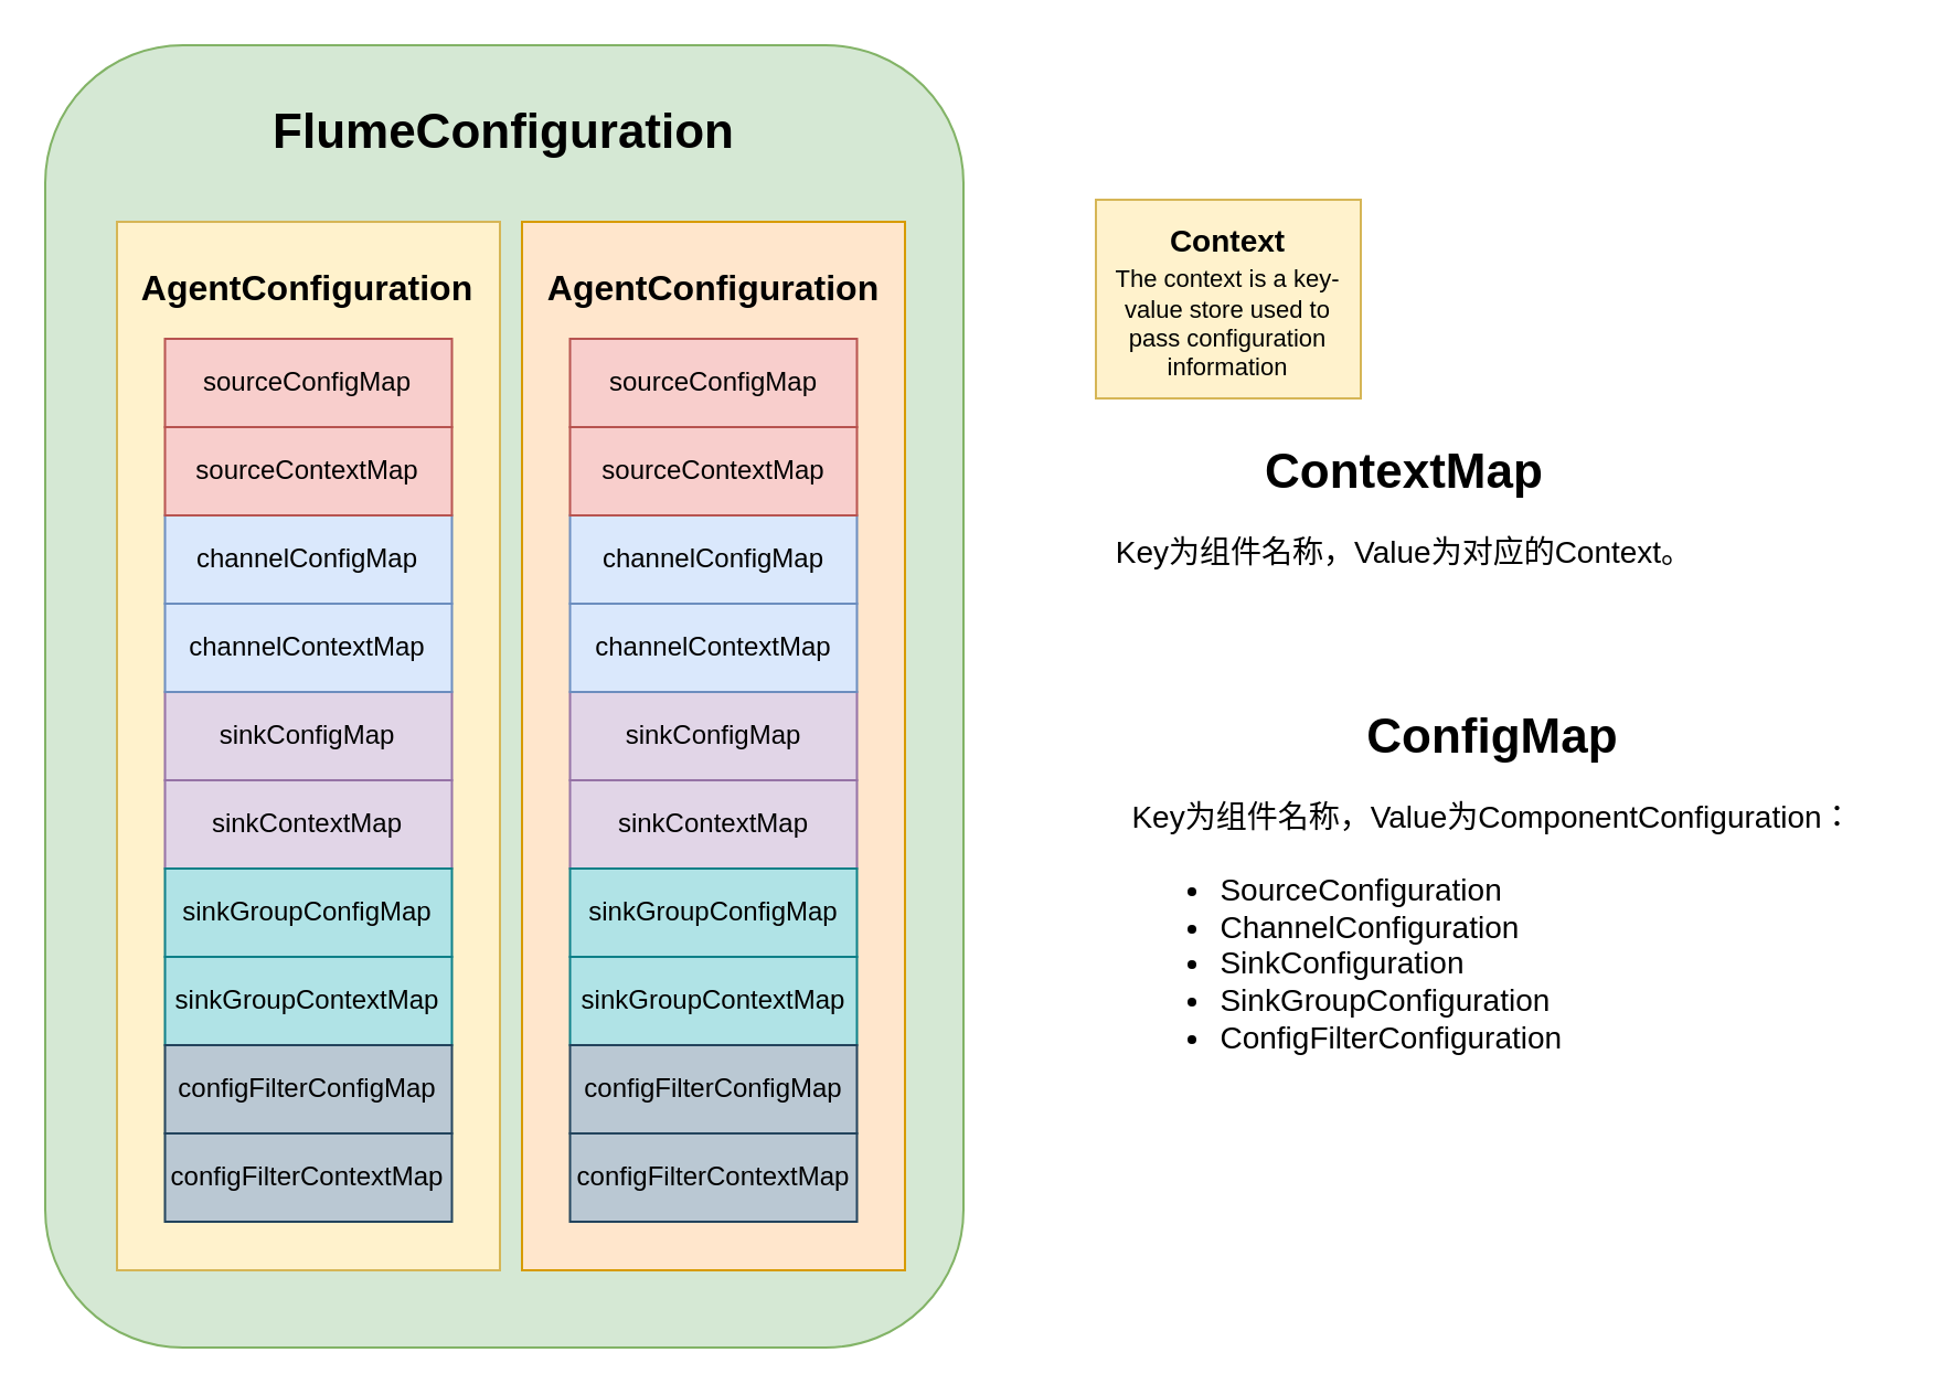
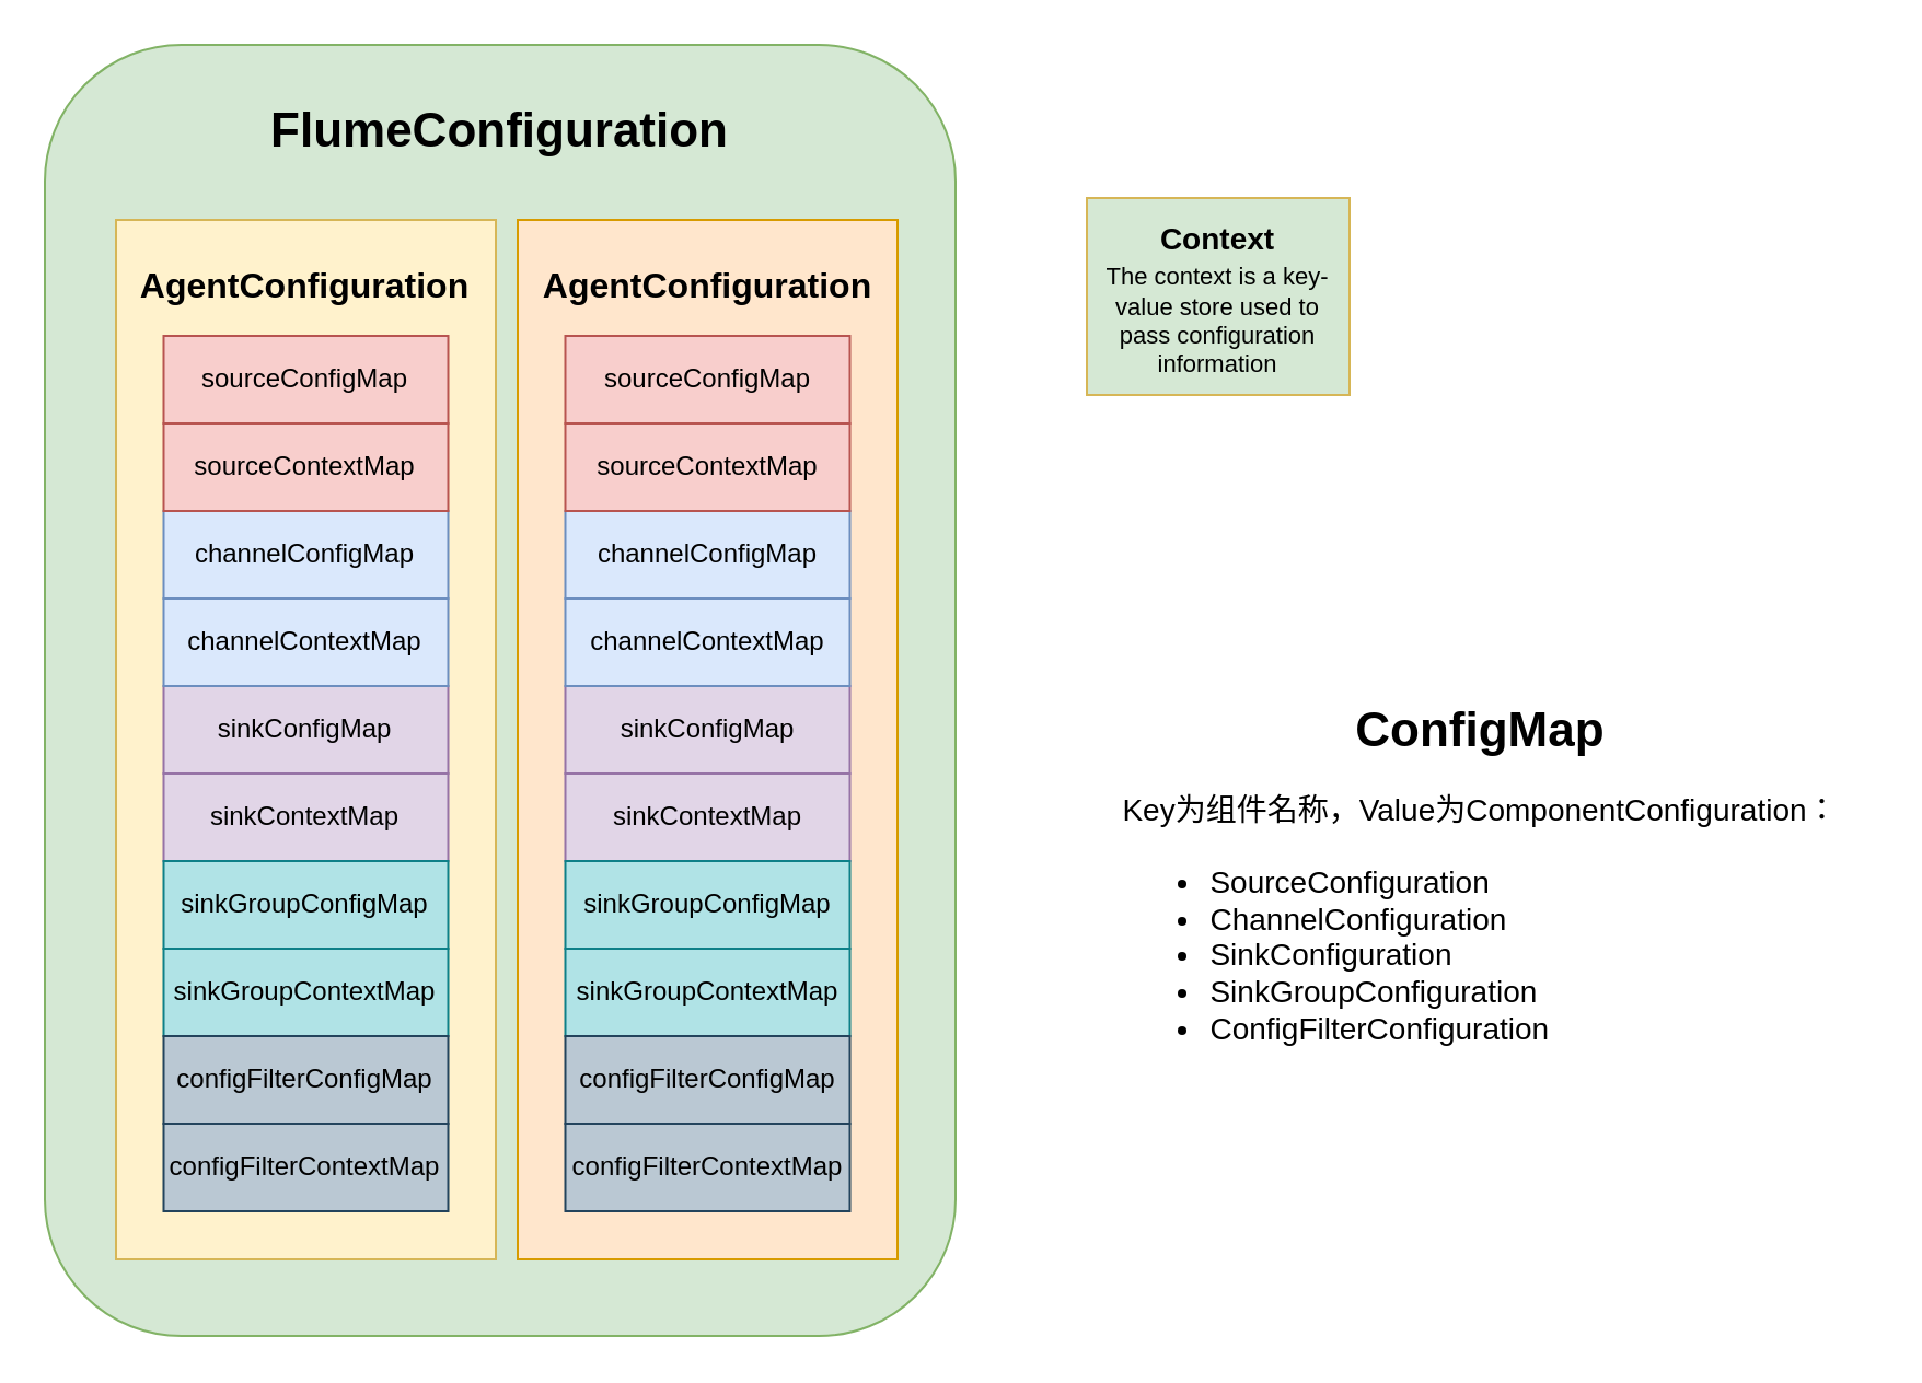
- <mxCell id="4" value="&lt;b&gt;&lt;font style=&quot;font-size: 14px ; line-height: 160%&quot;&gt;Context&lt;/font&gt;&lt;/b&gt;&lt;br&gt;The context is a key-value store used to pass configuration information" style="rounded=0;whiteSpace=wrap;html=1;fontSize=11;fillColor=#fff2cc;strokeColor=#d6b656;align=center;" vertex="1" parent="1"><mxGeometry x="496" y="90" width="120" height="90" as="geometry" /></mxCell>
+ <mxCell id="4" value="&lt;b&gt;&lt;font style=&quot;font-size: 14px ; line-height: 160%&quot;&gt;Context&lt;/font&gt;&lt;/b&gt;&lt;br&gt;The context is a key-value store used to pass configuration information" style="rounded=0;whiteSpace=wrap;html=1;fontSize=11;fillColor=#d5e8d4;strokeColor=#d6b656;align=center;" vertex="1" parent="1"><mxGeometry x="496" y="90" width="120" height="90" as="geometry" /></mxCell>
- <mxCell id="32" value="&lt;h1 style=&quot;font-size: 17px&quot;&gt;&lt;font style=&quot;font-size: 22px&quot;&gt;ContextMap&lt;/font&gt;&lt;/h1&gt;&lt;div style=&quot;text-align: left&quot;&gt;&lt;font style=&quot;font-size: 14px&quot;&gt;Key为组件名称，Value为对应的Context。&lt;/font&gt;&lt;/div&gt;&lt;div style=&quot;text-align: left&quot;&gt;&lt;br&gt;&lt;/div&gt;" style="text;html=1;strokeColor=none;fillColor=none;spacing=5;spacingTop=-20;whiteSpace=wrap;overflow=hidden;rounded=0;fontSize=18;align=center;" vertex="1" parent="1"><mxGeometry x="476" y="200" width="320" height="87" as="geometry" /></mxCell>
